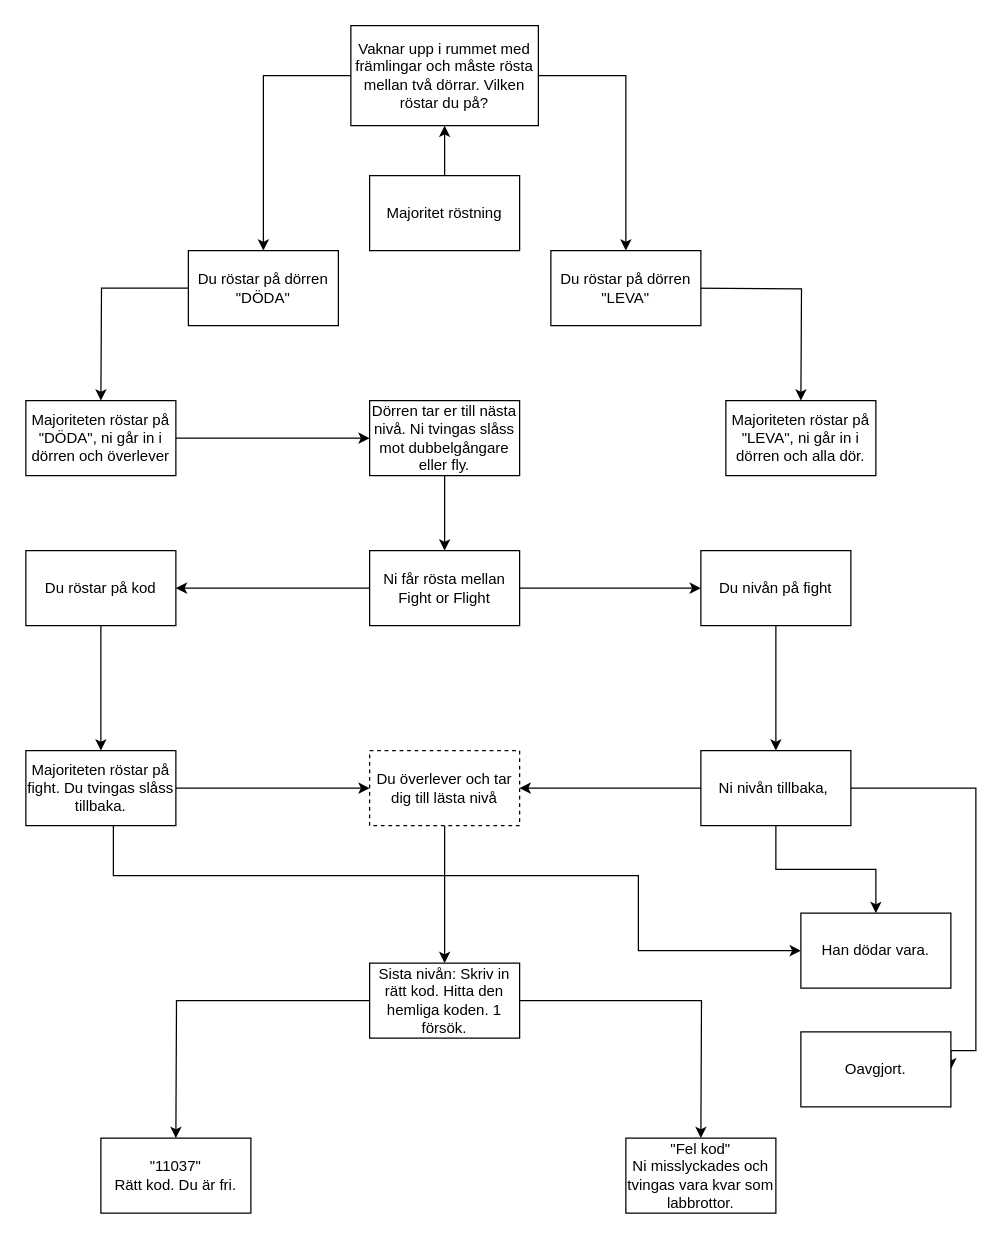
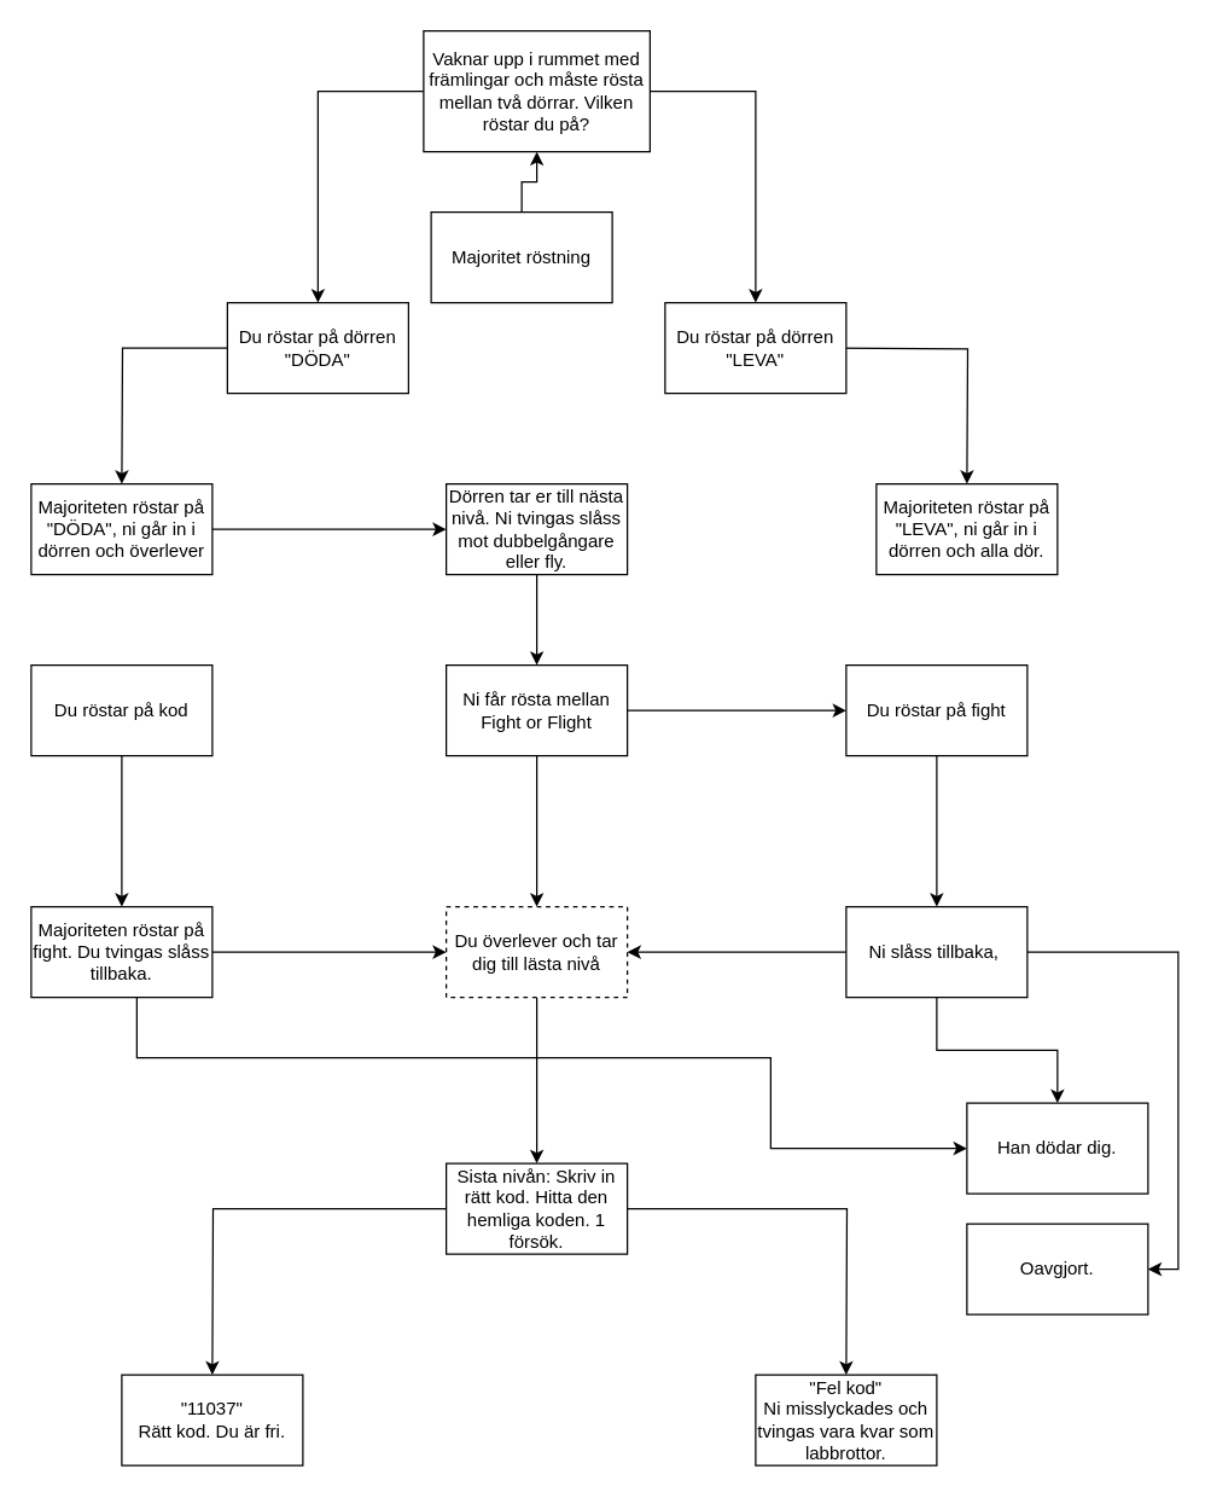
- <mxCell id="10" value="Majoritet röstning" style="rounded=0;whiteSpace=wrap;html=1;" parent="1" vertex="1"><mxGeometry x="295" y="140" width="120" height="60" as="geometry" /></mxCell>
+ <mxCell id="10" value="Majoritet röstning" style="rounded=0;whiteSpace=wrap;html=1;" parent="1" vertex="1"><mxGeometry x="285" y="140" width="120" height="60" as="geometry" /></mxCell>
- <mxCell id="16" style="edgeStyle=orthogonalEdgeStyle;rounded=0;orthogonalLoop=1;jettySize=auto;html=1;entryX=1;entryY=0.5;entryDx=0;entryDy=0;" parent="1" source="18" target="20" edge="1"><mxGeometry relative="1" as="geometry"><mxPoint x="120" y="500" as="targetPoint" /></mxGeometry></mxCell>
+ <mxCell id="16" style="edgeStyle=orthogonalEdgeStyle;rounded=0;orthogonalLoop=1;jettySize=auto;html=1;" parent="1" source="18" target="31" edge="1"><mxGeometry relative="1" as="geometry"><mxPoint x="120" y="500" as="targetPoint" /></mxGeometry></mxCell>
- <mxCell id="22" value="Du nivån på fight" style="rounded=0;whiteSpace=wrap;html=1;" parent="1" vertex="1"><mxGeometry x="560" y="440" width="120" height="60" as="geometry" /></mxCell>
+ <mxCell id="22" value="Du röstar på fight" style="rounded=0;whiteSpace=wrap;html=1;" parent="1" vertex="1"><mxGeometry x="560" y="440" width="120" height="60" as="geometry" /></mxCell>
- <mxCell id="29" value="Ni nivån tillbaka,&amp;nbsp;" style="rounded=0;whiteSpace=wrap;html=1;" parent="1" vertex="1"><mxGeometry x="560" y="600" width="120" height="60" as="geometry" /></mxCell>
+ <mxCell id="29" value="Ni slåss tillbaka,&amp;nbsp;" style="rounded=0;whiteSpace=wrap;html=1;" parent="1" vertex="1"><mxGeometry x="560" y="600" width="120" height="60" as="geometry" /></mxCell>
- <mxCell id="32" value="Han dödar vara." style="rounded=0;whiteSpace=wrap;html=1;" parent="1" vertex="1"><mxGeometry x="640" y="730" width="120" height="60" as="geometry" /></mxCell>
+ <mxCell id="32" value="Han dödar dig." style="rounded=0;whiteSpace=wrap;html=1;" parent="1" vertex="1"><mxGeometry x="640" y="730" width="120" height="60" as="geometry" /></mxCell>
- <mxCell id="38" value="Oavgjort." style="rounded=0;whiteSpace=wrap;html=1;" vertex="1" parent="1"><mxGeometry x="640" y="825" width="120" height="60" as="geometry" /></mxCell>
+ <mxCell id="38" value="Oavgjort." style="rounded=0;whiteSpace=wrap;html=1;" vertex="1" parent="1"><mxGeometry x="640" y="810" width="120" height="60" as="geometry" /></mxCell>
